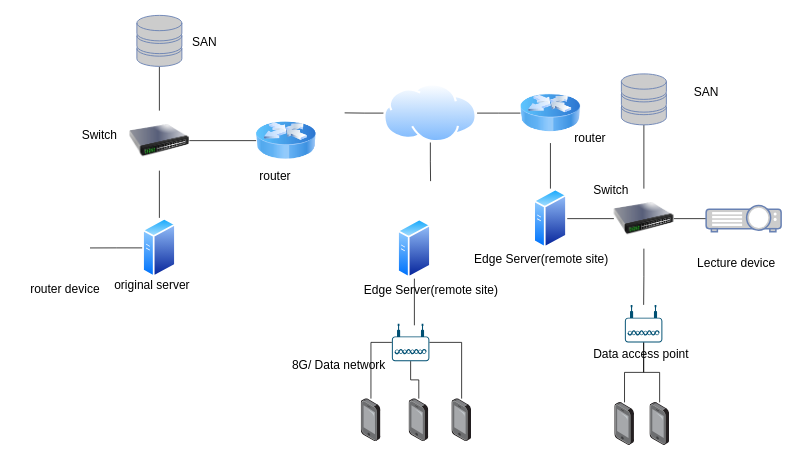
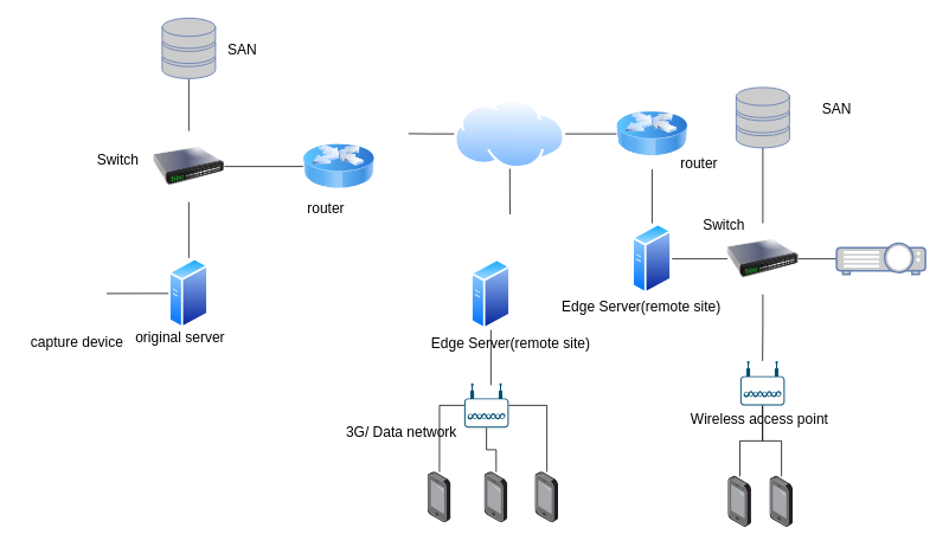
- <mxCell id="53" value="Lecture device" style="text;html=1;align=center;verticalAlign=middle;resizable=0;points=[];autosize=1;strokeColor=none;fillColor=none;fontSize=16;" vertex="1" parent="1"><mxGeometry x="916" y="334.75" width="130" height="30" as="geometry" /></mxCell>
- <mxCell id="50" value="router device" style="text;html=1;align=center;verticalAlign=middle;resizable=0;points=[];autosize=1;strokeColor=none;fillColor=none;fontSize=16;" vertex="1" parent="1"><mxGeometry x="20.75" y="370" width="130" height="30" as="geometry" /></mxCell>
+ <mxCell id="50" value="capture device" style="text;html=1;align=center;verticalAlign=middle;resizable=0;points=[];autosize=1;strokeColor=none;fillColor=none;fontSize=16;" vertex="1" parent="1"><mxGeometry x="20.75" y="370" width="130" height="30" as="geometry" /></mxCell>
- <mxCell id="47" value="Data access point" style="text;html=1;align=center;verticalAlign=middle;resizable=0;points=[];autosize=1;strokeColor=none;fillColor=none;fontSize=16;" vertex="1" parent="1"><mxGeometry x="763.8" y="456" width="180" height="30" as="geometry" /></mxCell>
+ <mxCell id="47" value="Wireless access point" style="text;html=1;align=center;verticalAlign=middle;resizable=0;points=[];autosize=1;strokeColor=none;fillColor=none;fontSize=16;" vertex="1" parent="1"><mxGeometry x="763.8" y="456" width="180" height="30" as="geometry" /></mxCell>
- <mxCell id="48" value="8G/ Data network" style="text;html=1;align=center;verticalAlign=middle;resizable=0;points=[];autosize=1;strokeColor=none;fillColor=none;fontSize=16;" vertex="1" parent="1"><mxGeometry x="376" y="471" width="150" height="30" as="geometry" /></mxCell>
+ <mxCell id="48" value="3G/ Data network" style="text;html=1;align=center;verticalAlign=middle;resizable=0;points=[];autosize=1;strokeColor=none;fillColor=none;fontSize=16;" vertex="1" parent="1"><mxGeometry x="376" y="471" width="150" height="30" as="geometry" /></mxCell>
